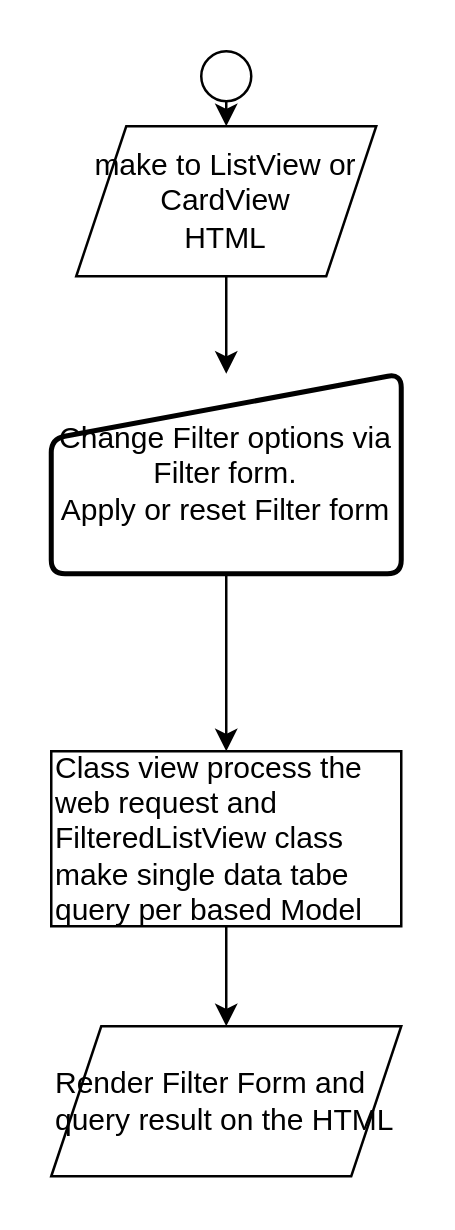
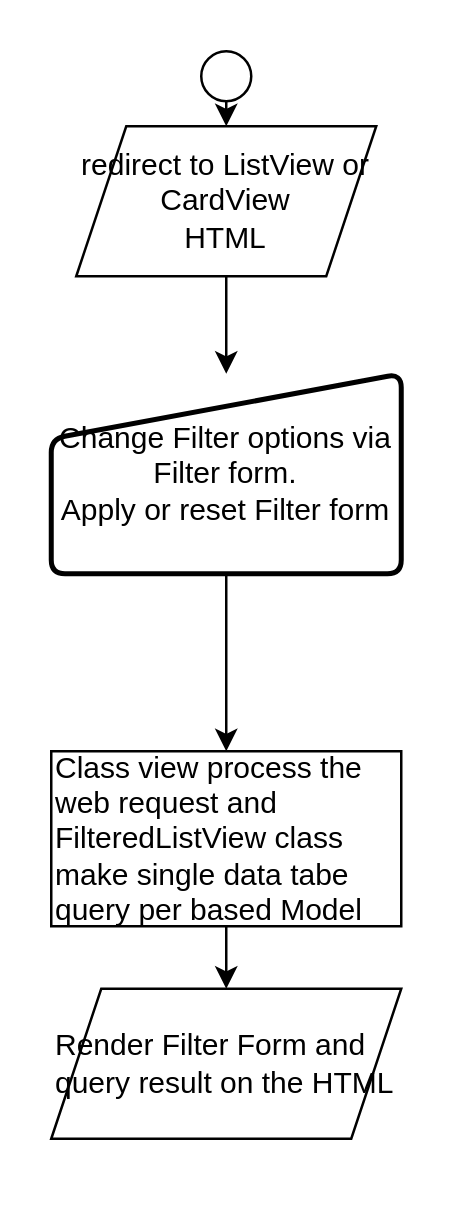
- <mxCell id="5" value="make to ListView or CardView&lt;br&gt;HTML" style="shape=parallelogram;perimeter=parallelogramPerimeter;whiteSpace=wrap;html=1;fixedSize=1;align=center;" vertex="1" parent="1"><mxGeometry x="30" y="50" width="120" height="60" as="geometry" /></mxCell>
+ <mxCell id="5" value="redirect to ListView or CardView&lt;br&gt;HTML" style="shape=parallelogram;perimeter=parallelogramPerimeter;whiteSpace=wrap;html=1;fixedSize=1;align=center;" vertex="1" parent="1"><mxGeometry x="30" y="50" width="120" height="60" as="geometry" /></mxCell>
- <mxCell id="10" value="Render Filter Form and query result on the HTML" style="shape=parallelogram;perimeter=parallelogramPerimeter;whiteSpace=wrap;html=1;fixedSize=1;align=left;" vertex="1" parent="1"><mxGeometry x="20" y="410" width="140" height="60" as="geometry" /></mxCell>
+ <mxCell id="10" value="Render Filter Form and query result on the HTML" style="shape=parallelogram;perimeter=parallelogramPerimeter;whiteSpace=wrap;html=1;fixedSize=1;align=left;" vertex="1" parent="1"><mxGeometry x="20" y="395" width="140" height="60" as="geometry" /></mxCell>
